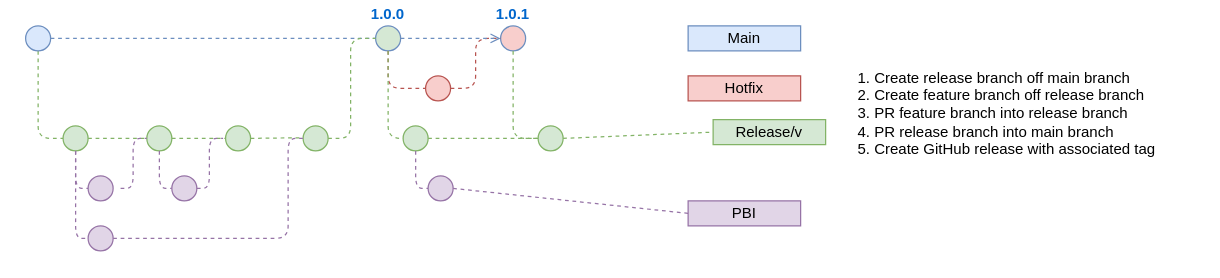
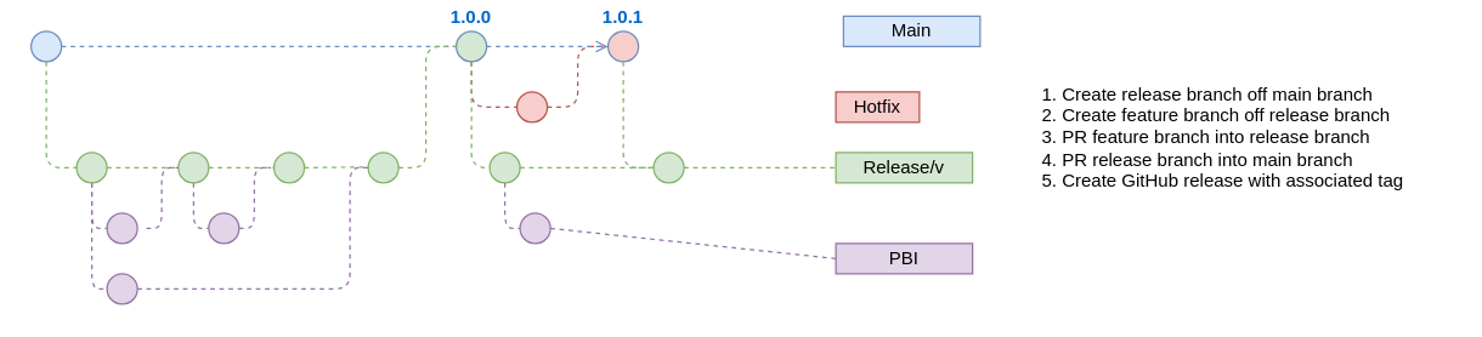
- <mxCell id="38" value="Main" style="text;html=1;strokeColor=#6c8ebf;fillColor=#dae8fc;align=center;verticalAlign=middle;whiteSpace=wrap;rounded=0;" vertex="1" parent="1"><mxGeometry x="550" y="20" width="90" height="20" as="geometry" /></mxCell>
+ <mxCell id="38" value="Main" style="text;html=1;strokeColor=#6c8ebf;fillColor=#dae8fc;align=center;verticalAlign=middle;whiteSpace=wrap;rounded=0;" vertex="1" parent="1"><mxGeometry x="555" y="10" width="90" height="20" as="geometry" /></mxCell>
- <mxCell id="39" value="Hotfix" style="text;html=1;strokeColor=#b85450;fillColor=#f8cecc;align=center;verticalAlign=middle;whiteSpace=wrap;rounded=0;" vertex="1" parent="1"><mxGeometry x="550" y="60" width="90" height="20" as="geometry" /></mxCell>
+ <mxCell id="39" value="Hotfix" style="text;html=1;strokeColor=#b85450;fillColor=#f8cecc;align=center;verticalAlign=middle;whiteSpace=wrap;rounded=0;" vertex="1" parent="1"><mxGeometry x="550" y="60" width="55" height="20" as="geometry" /></mxCell>
- <mxCell id="40" value="Release/v" style="text;html=1;strokeColor=#82b366;fillColor=#d5e8d4;align=center;verticalAlign=middle;whiteSpace=wrap;rounded=0;" vertex="1" parent="1"><mxGeometry x="570" y="95" width="90" height="20" as="geometry" /></mxCell>
+ <mxCell id="40" value="Release/v" style="text;html=1;strokeColor=#82b366;fillColor=#d5e8d4;align=center;verticalAlign=middle;whiteSpace=wrap;rounded=0;" vertex="1" parent="1"><mxGeometry x="550" y="100" width="90" height="20" as="geometry" /></mxCell>
